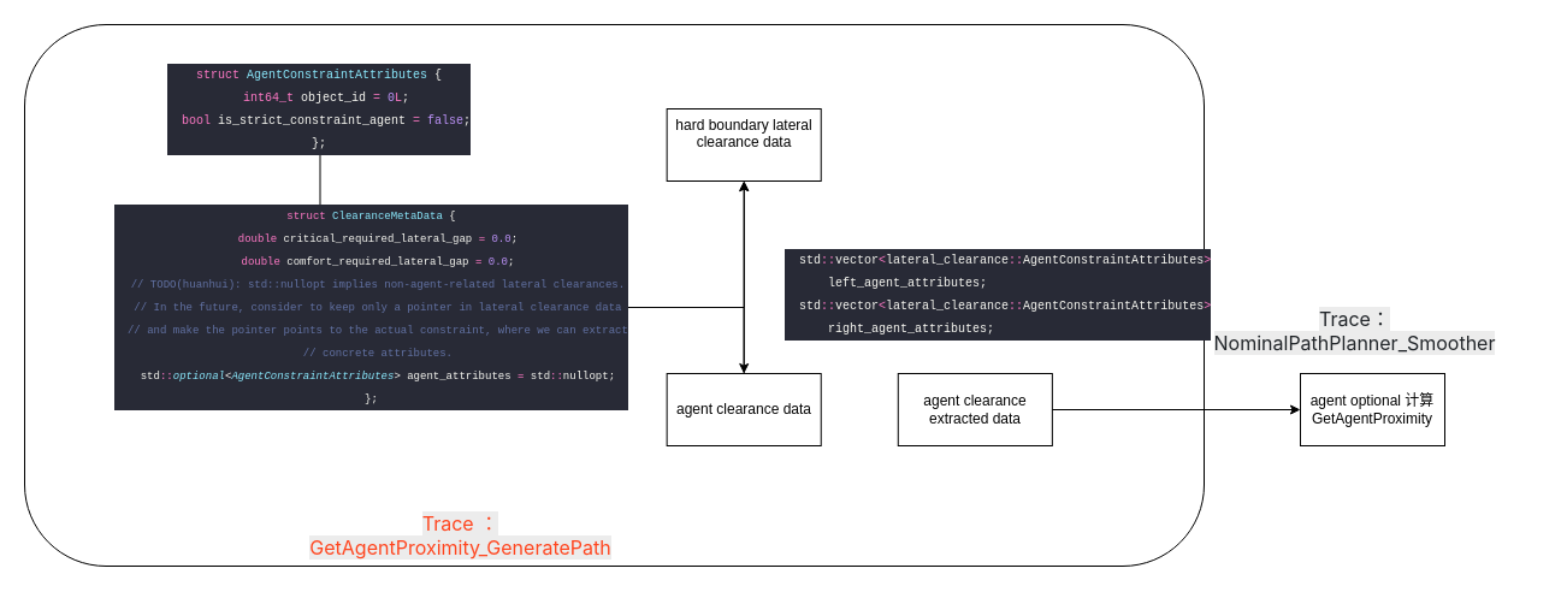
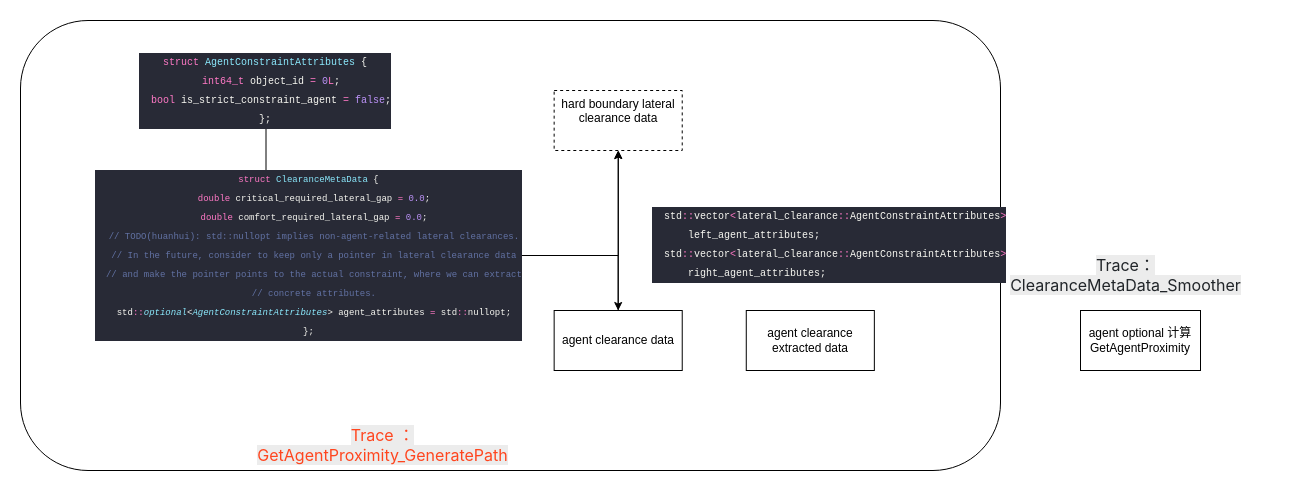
- <mxCell id="7" value="hard boundary lateral clearance data" style="whiteSpace=wrap;html=1;verticalAlign=top;labelBackgroundColor=default;" vertex="1" parent="4"><mxGeometry x="352.212" y="30" width="128.077" height="60" as="geometry" /></mxCell>
+ <mxCell id="7" value="hard boundary lateral clearance data" style="whiteSpace=wrap;html=1;verticalAlign=top;labelBackgroundColor=default;dashed=1;" vertex="1" parent="4"><mxGeometry x="352.212" y="30" width="128.077" height="60" as="geometry" /></mxCell>
- <mxCell id="16" value="&lt;span style=&quot;color: rgb(33, 37, 41); font-family: -apple-system, &amp;quot;system-ui&amp;quot;, &amp;quot;Segoe UI&amp;quot;, Roboto, &amp;quot;Helvetica Neue&amp;quot;, Arial, &amp;quot;Noto Sans&amp;quot;, sans-serif, &amp;quot;Apple Color Emoji&amp;quot;, &amp;quot;Segoe UI Emoji&amp;quot;, &amp;quot;Segoe UI Symbol&amp;quot;, &amp;quot;Noto Color Emoji&amp;quot;; font-size: 16px; text-wrap-mode: wrap; background-color: rgba(0, 0, 0, 0.075);&quot;&gt;Trace：NominalPathPlanner_Smoother&lt;/span&gt;" style="text;html=1;align=center;verticalAlign=middle;resizable=0;points=[];autosize=1;strokeColor=none;fillColor=none;" vertex="1" parent="2"><mxGeometry x="950" y="240" width="310" height="30" as="geometry" /></mxCell>
+ <mxCell id="16" value="&lt;span style=&quot;color: rgb(33, 37, 41); font-family: -apple-system, &amp;quot;system-ui&amp;quot;, &amp;quot;Segoe UI&amp;quot;, Roboto, &amp;quot;Helvetica Neue&amp;quot;, Arial, &amp;quot;Noto Sans&amp;quot;, sans-serif, &amp;quot;Apple Color Emoji&amp;quot;, &amp;quot;Segoe UI Emoji&amp;quot;, &amp;quot;Segoe UI Symbol&amp;quot;, &amp;quot;Noto Color Emoji&amp;quot;; font-size: 16px; text-wrap-mode: wrap; background-color: rgba(0, 0, 0, 0.075);&quot;&gt;Trace：ClearanceMetaData_Smoother&lt;/span&gt;" style="text;html=1;align=center;verticalAlign=middle;resizable=0;points=[];autosize=1;strokeColor=none;fillColor=none;" vertex="1" parent="2"><mxGeometry x="950" y="240" width="310" height="30" as="geometry" /></mxCell>
- <mxCell id="18" value="" style="edgeStyle=orthogonalEdgeStyle;rounded=0;orthogonalLoop=1;jettySize=auto;html=1;" edge="1" parent="2" source="10" target="17"><mxGeometry relative="1" as="geometry" /></mxCell>
